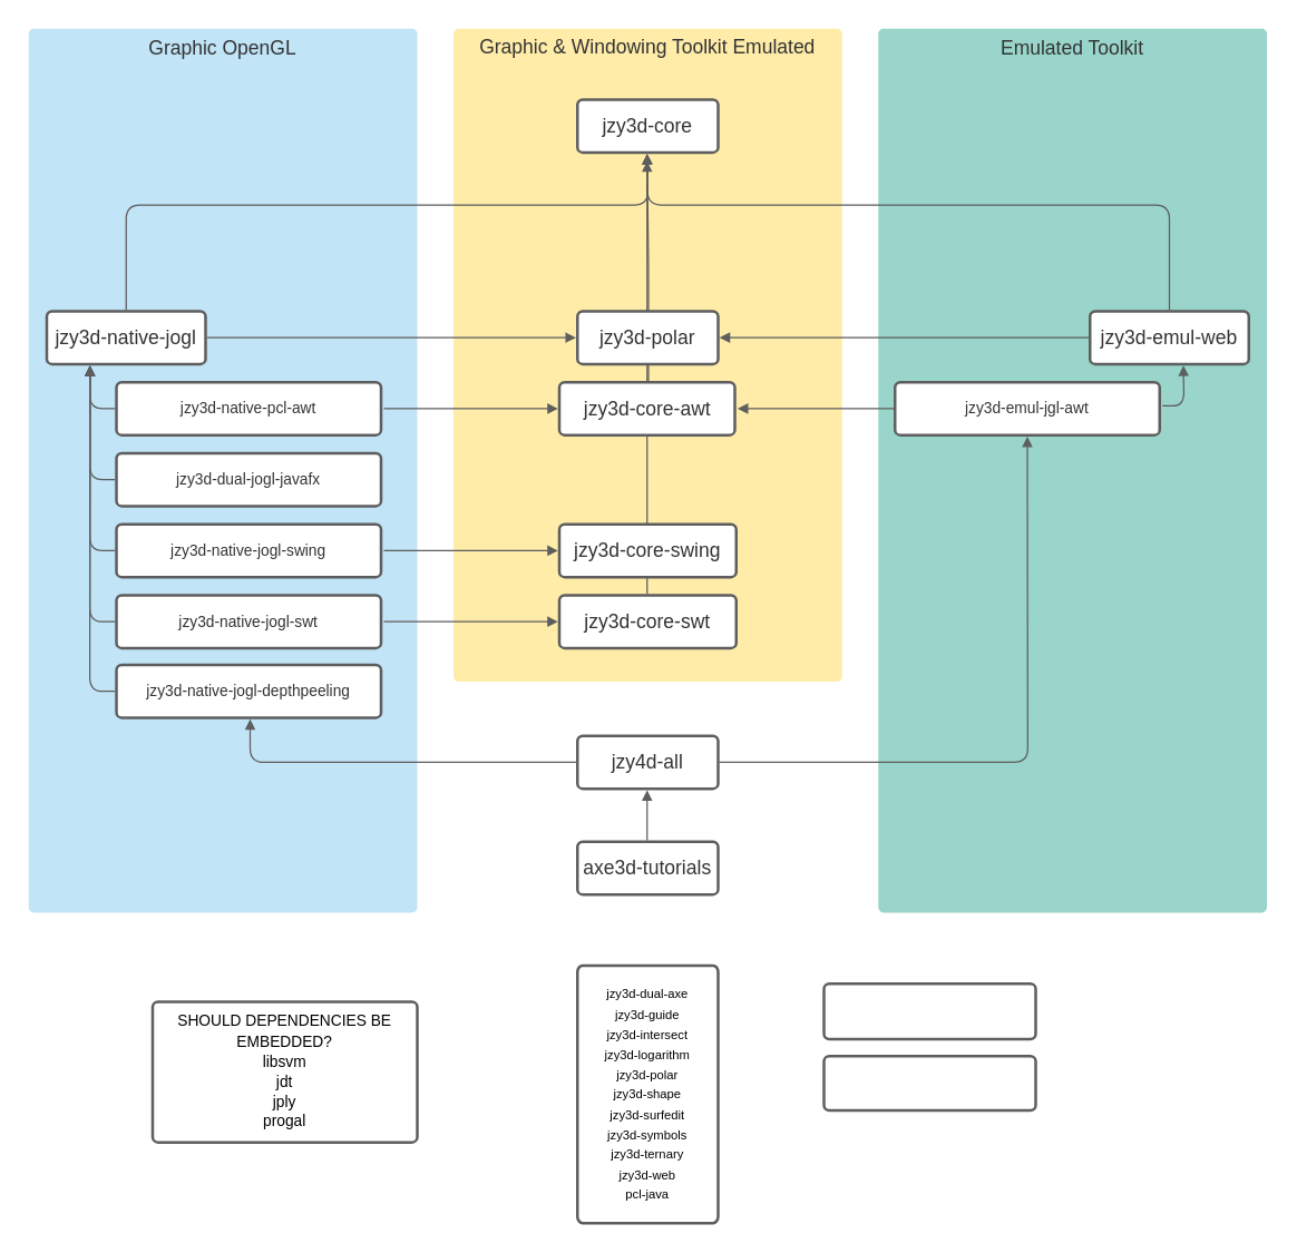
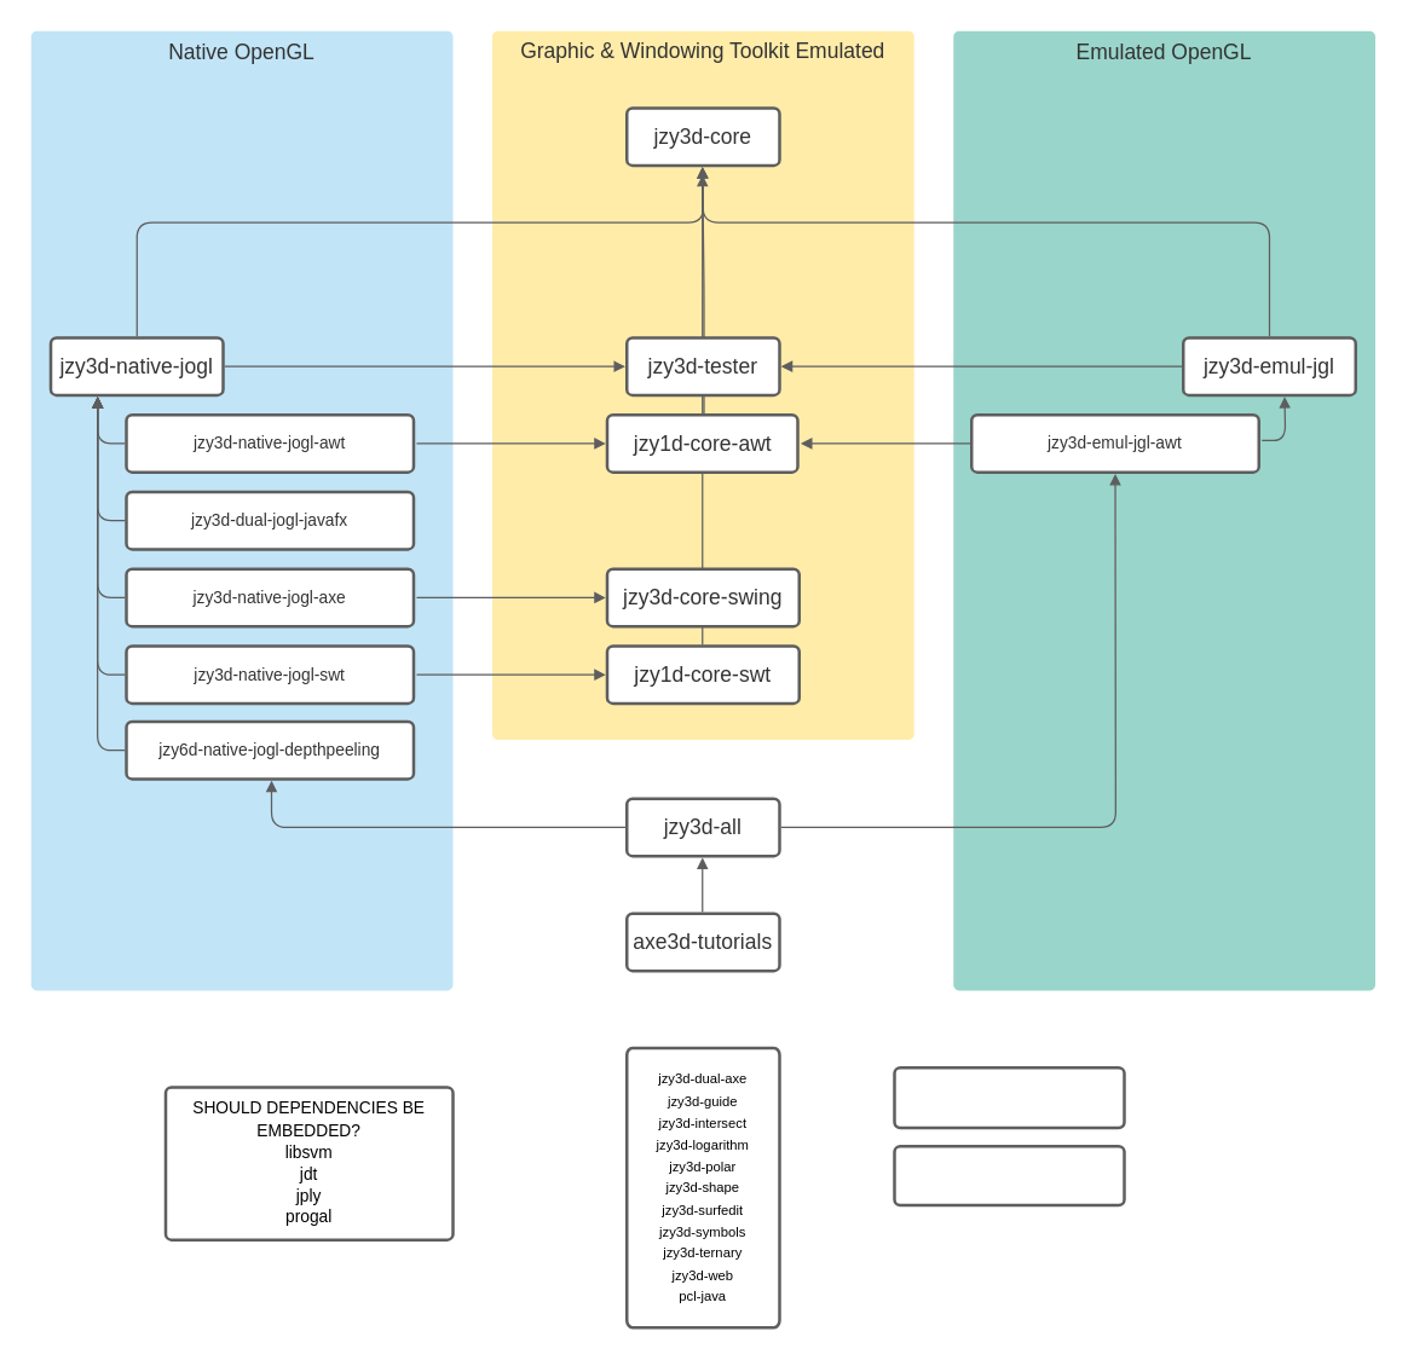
- <mxCell id="10" value="&lt;p style=&quot;align:center;margin-left:0;margin-right:0;margin-top:0px;margin-bottom:0px;text-indent:0;valign:top;direction:ltr;&quot;&gt;&lt;font style=&quot;font-size:14px;font-family:Arial;color:#333333;direction:ltr;letter-spacing:0px;line-height:100%;opacity:1&quot;&gt;Graphic OpenGL&lt;/font&gt;&lt;/p&gt;" style="text;vsdxID=5;fillColor=none;gradientColor=none;strokeOpacity=0;strokeWidth=2;spacingTop=-3;spacingBottom=-3;spacingLeft=-3;spacingRight=-3;labelBackgroundColor=none;rounded=1;strokeColor=none;html=1;whiteSpace=wrap;verticalAlign=top;align=center;;html=1;" parent="8" vertex="1"><mxGeometry x="3.17" y="3.18" width="273.05" height="628.65" as="geometry" /></mxCell>
+ <mxCell id="10" value="&lt;p style=&quot;align:center;margin-left:0;margin-right:0;margin-top:0px;margin-bottom:0px;text-indent:0;valign:top;direction:ltr;&quot;&gt;&lt;font style=&quot;font-size:14px;font-family:Arial;color:#333333;direction:ltr;letter-spacing:0px;line-height:100%;opacity:1&quot;&gt;Native OpenGL&lt;/font&gt;&lt;/p&gt;" style="text;vsdxID=5;fillColor=none;gradientColor=none;strokeOpacity=0;strokeWidth=2;spacingTop=-3;spacingBottom=-3;spacingLeft=-3;spacingRight=-3;labelBackgroundColor=none;rounded=1;strokeColor=none;html=1;whiteSpace=wrap;verticalAlign=top;align=center;;html=1;" parent="8" vertex="1"><mxGeometry x="3.17" y="3.18" width="273.05" height="628.65" as="geometry" /></mxCell>
- <mxCell id="7" value="&lt;p style=&quot;align:center;margin-left:0;margin-right:0;margin-top:0px;margin-bottom:0px;text-indent:0;valign:top;direction:ltr;&quot;&gt;&lt;font style=&quot;font-size:14px;font-family:Arial;color:#333333;direction:ltr;letter-spacing:0px;line-height:100%;opacity:1&quot;&gt;Emulated Toolkit&lt;/font&gt;&lt;/p&gt;" style="text;vsdxID=3;fillColor=none;gradientColor=none;strokeOpacity=0;strokeWidth=2;spacingTop=-3;spacingBottom=-3;spacingLeft=-3;spacingRight=-3;labelBackgroundColor=none;rounded=1;strokeColor=none;html=1;whiteSpace=wrap;verticalAlign=top;align=center;;html=1;" parent="5" vertex="1"><mxGeometry x="3.17" y="3.18" width="273.05" height="628.65" as="geometry" /></mxCell>
+ <mxCell id="7" value="&lt;p style=&quot;align:center;margin-left:0;margin-right:0;margin-top:0px;margin-bottom:0px;text-indent:0;valign:top;direction:ltr;&quot;&gt;&lt;font style=&quot;font-size:14px;font-family:Arial;color:#333333;direction:ltr;letter-spacing:0px;line-height:100%;opacity:1&quot;&gt;Emulated OpenGL&lt;/font&gt;&lt;/p&gt;" style="text;vsdxID=3;fillColor=none;gradientColor=none;strokeOpacity=0;strokeWidth=2;spacingTop=-3;spacingBottom=-3;spacingLeft=-3;spacingRight=-3;labelBackgroundColor=none;rounded=1;strokeColor=none;html=1;whiteSpace=wrap;verticalAlign=top;align=center;;html=1;" parent="5" vertex="1"><mxGeometry x="3.17" y="3.18" width="273.05" height="628.65" as="geometry" /></mxCell>
- <mxCell id="72" value="&lt;p style=&quot;align:center;margin-left:0;margin-right:0;margin-top:0px;margin-bottom:0px;text-indent:0;valign:middle;direction:ltr;&quot;&gt;&lt;font style=&quot;font-size:14px;font-family:Arial;color:#333333;direction:ltr;letter-spacing:0px;line-height:100%;opacity:1&quot;&gt;jzy3d-polar&lt;/font&gt;&lt;/p&gt;" style="text;vsdxID=49;fillColor=none;gradientColor=none;strokeColor=none;strokeWidth=2;spacingTop=-3;spacingBottom=-3;spacingLeft=-3;spacingRight=-3;labelBackgroundColor=none;rounded=1;html=1;whiteSpace=wrap;verticalAlign=middle;align=center;;html=1;" parent="70" vertex="1"><mxGeometry x="3.17" y="3.08" width="95.25" height="31.75" as="geometry" /></mxCell>
+ <mxCell id="72" value="&lt;p style=&quot;align:center;margin-left:0;margin-right:0;margin-top:0px;margin-bottom:0px;text-indent:0;valign:middle;direction:ltr;&quot;&gt;&lt;font style=&quot;font-size:14px;font-family:Arial;color:#333333;direction:ltr;letter-spacing:0px;line-height:100%;opacity:1&quot;&gt;jzy3d-tester&lt;/font&gt;&lt;/p&gt;" style="text;vsdxID=49;fillColor=none;gradientColor=none;strokeColor=none;strokeWidth=2;spacingTop=-3;spacingBottom=-3;spacingLeft=-3;spacingRight=-3;labelBackgroundColor=none;rounded=1;html=1;whiteSpace=wrap;verticalAlign=middle;align=center;;html=1;" parent="70" vertex="1"><mxGeometry x="3.17" y="3.08" width="95.25" height="31.75" as="geometry" /></mxCell>
- <mxCell id="27" value="&lt;p style=&quot;align:center;margin-left:0;margin-right:0;margin-top:0px;margin-bottom:0px;text-indent:0;valign:middle;direction:ltr;&quot;&gt;&lt;font style=&quot;font-size:14px;font-family:Arial;color:#333333;direction:ltr;letter-spacing:0px;line-height:100%;opacity:1&quot;&gt;jzy3d-emul-web&lt;/font&gt;&lt;/p&gt;" style="text;vsdxID=18;fillColor=none;gradientColor=none;strokeColor=none;strokeWidth=2;spacingTop=-3;spacingBottom=-3;spacingLeft=-3;spacingRight=-3;labelBackgroundColor=none;rounded=1;html=1;whiteSpace=wrap;verticalAlign=middle;align=center;;html=1;" parent="25" vertex="1"><mxGeometry x="3.17" y="3.08" width="107.95" height="31.75" as="geometry" /></mxCell>
+ <mxCell id="27" value="&lt;p style=&quot;align:center;margin-left:0;margin-right:0;margin-top:0px;margin-bottom:0px;text-indent:0;valign:middle;direction:ltr;&quot;&gt;&lt;font style=&quot;font-size:14px;font-family:Arial;color:#333333;direction:ltr;letter-spacing:0px;line-height:100%;opacity:1&quot;&gt;jzy3d-emul-jgl&lt;/font&gt;&lt;/p&gt;" style="text;vsdxID=18;fillColor=none;gradientColor=none;strokeColor=none;strokeWidth=2;spacingTop=-3;spacingBottom=-3;spacingLeft=-3;spacingRight=-3;labelBackgroundColor=none;rounded=1;html=1;whiteSpace=wrap;verticalAlign=middle;align=center;;html=1;" parent="25" vertex="1"><mxGeometry x="3.17" y="3.08" width="107.95" height="31.75" as="geometry" /></mxCell>
- <mxCell id="30" value="&lt;p style=&quot;align:center;margin-left:0;margin-right:0;margin-top:0px;margin-bottom:0px;text-indent:0;valign:middle;direction:ltr;&quot;&gt;&lt;font style=&quot;font-size:11px;font-family:Arial;color:#333333;direction:ltr;letter-spacing:0px;line-height:100%;opacity:1&quot;&gt;jzy3d-native-pcl-awt&lt;/font&gt;&lt;/p&gt;" style="text;vsdxID=20;fillColor=none;gradientColor=none;strokeColor=none;strokeWidth=2;spacingTop=-3;spacingBottom=-3;spacingLeft=-3;spacingRight=-3;labelBackgroundColor=none;rounded=1;html=1;whiteSpace=wrap;verticalAlign=middle;align=center;;html=1;" parent="28" vertex="1"><mxGeometry x="3.17" y="3.08" width="184.15" height="31.75" as="geometry" /></mxCell>
+ <mxCell id="30" value="&lt;p style=&quot;align:center;margin-left:0;margin-right:0;margin-top:0px;margin-bottom:0px;text-indent:0;valign:middle;direction:ltr;&quot;&gt;&lt;font style=&quot;font-size:11px;font-family:Arial;color:#333333;direction:ltr;letter-spacing:0px;line-height:100%;opacity:1&quot;&gt;jzy3d-native-jogl-awt&lt;/font&gt;&lt;/p&gt;" style="text;vsdxID=20;fillColor=none;gradientColor=none;strokeColor=none;strokeWidth=2;spacingTop=-3;spacingBottom=-3;spacingLeft=-3;spacingRight=-3;labelBackgroundColor=none;rounded=1;html=1;whiteSpace=wrap;verticalAlign=middle;align=center;;html=1;" parent="28" vertex="1"><mxGeometry x="3.17" y="3.08" width="184.15" height="31.75" as="geometry" /></mxCell>
- <mxCell id="21" value="&lt;p style=&quot;align:center;margin-left:0;margin-right:0;margin-top:0px;margin-bottom:0px;text-indent:0;valign:middle;direction:ltr;&quot;&gt;&lt;font style=&quot;font-size:14px;font-family:Arial;color:#333333;direction:ltr;letter-spacing:0px;line-height:100%;opacity:1&quot;&gt;jzy3d-core-awt&lt;/font&gt;&lt;/p&gt;" style="text;vsdxID=14;fillColor=none;gradientColor=none;strokeColor=none;strokeWidth=2;spacingTop=-3;spacingBottom=-3;spacingLeft=-3;spacingRight=-3;labelBackgroundColor=none;rounded=1;html=1;whiteSpace=wrap;verticalAlign=middle;align=center;;html=1;" parent="19" vertex="1"><mxGeometry x="3.17" y="3.08" width="120.65" height="31.75" as="geometry" /></mxCell>
+ <mxCell id="21" value="&lt;p style=&quot;align:center;margin-left:0;margin-right:0;margin-top:0px;margin-bottom:0px;text-indent:0;valign:middle;direction:ltr;&quot;&gt;&lt;font style=&quot;font-size:14px;font-family:Arial;color:#333333;direction:ltr;letter-spacing:0px;line-height:100%;opacity:1&quot;&gt;jzy1d-core-awt&lt;/font&gt;&lt;/p&gt;" style="text;vsdxID=14;fillColor=none;gradientColor=none;strokeColor=none;strokeWidth=2;spacingTop=-3;spacingBottom=-3;spacingLeft=-3;spacingRight=-3;labelBackgroundColor=none;rounded=1;html=1;whiteSpace=wrap;verticalAlign=middle;align=center;;html=1;" parent="19" vertex="1"><mxGeometry x="3.17" y="3.08" width="120.65" height="31.75" as="geometry" /></mxCell>
- <mxCell id="39" value="&lt;p style=&quot;align:center;margin-left:0;margin-right:0;margin-top:0px;margin-bottom:0px;text-indent:0;valign:middle;direction:ltr;&quot;&gt;&lt;font style=&quot;font-size:11px;font-family:Arial;color:#333333;direction:ltr;letter-spacing:0px;line-height:100%;opacity:1&quot;&gt;jzy3d-native-jogl-swing&lt;/font&gt;&lt;/p&gt;" style="text;vsdxID=26;fillColor=none;gradientColor=none;strokeColor=none;strokeWidth=2;spacingTop=-3;spacingBottom=-3;spacingLeft=-3;spacingRight=-3;labelBackgroundColor=none;rounded=1;html=1;whiteSpace=wrap;verticalAlign=middle;align=center;;html=1;" parent="37" vertex="1"><mxGeometry x="3.17" y="3.08" width="184.15" height="31.75" as="geometry" /></mxCell>
+ <mxCell id="39" value="&lt;p style=&quot;align:center;margin-left:0;margin-right:0;margin-top:0px;margin-bottom:0px;text-indent:0;valign:middle;direction:ltr;&quot;&gt;&lt;font style=&quot;font-size:11px;font-family:Arial;color:#333333;direction:ltr;letter-spacing:0px;line-height:100%;opacity:1&quot;&gt;jzy3d-native-jogl-axe&lt;/font&gt;&lt;/p&gt;" style="text;vsdxID=26;fillColor=none;gradientColor=none;strokeColor=none;strokeWidth=2;spacingTop=-3;spacingBottom=-3;spacingLeft=-3;spacingRight=-3;labelBackgroundColor=none;rounded=1;html=1;whiteSpace=wrap;verticalAlign=middle;align=center;;html=1;" parent="37" vertex="1"><mxGeometry x="3.17" y="3.08" width="184.15" height="31.75" as="geometry" /></mxCell>
- <mxCell id="84" value="&lt;p style=&quot;align:center;margin-left:0;margin-right:0;margin-top:0px;margin-bottom:0px;text-indent:0;valign:middle;direction:ltr;&quot;&gt;&lt;font style=&quot;font-size:14px;font-family:Arial;color:#333333;direction:ltr;letter-spacing:0px;line-height:100%;opacity:1&quot;&gt;jzy3d-core-swt&lt;/font&gt;&lt;/p&gt;" style="text;vsdxID=61;fillColor=none;gradientColor=none;strokeColor=none;strokeWidth=2;spacingTop=-3;spacingBottom=-3;spacingLeft=-3;spacingRight=-3;labelBackgroundColor=none;rounded=1;html=1;whiteSpace=wrap;verticalAlign=middle;align=center;;html=1;" parent="82" vertex="1"><mxGeometry x="3.17" y="3.08" width="121.29" height="31.75" as="geometry" /></mxCell>
+ <mxCell id="84" value="&lt;p style=&quot;align:center;margin-left:0;margin-right:0;margin-top:0px;margin-bottom:0px;text-indent:0;valign:middle;direction:ltr;&quot;&gt;&lt;font style=&quot;font-size:14px;font-family:Arial;color:#333333;direction:ltr;letter-spacing:0px;line-height:100%;opacity:1&quot;&gt;jzy1d-core-swt&lt;/font&gt;&lt;/p&gt;" style="text;vsdxID=61;fillColor=none;gradientColor=none;strokeColor=none;strokeWidth=2;spacingTop=-3;spacingBottom=-3;spacingLeft=-3;spacingRight=-3;labelBackgroundColor=none;rounded=1;html=1;whiteSpace=wrap;verticalAlign=middle;align=center;;html=1;" parent="82" vertex="1"><mxGeometry x="3.17" y="3.08" width="121.29" height="31.75" as="geometry" /></mxCell>
- <mxCell id="63" value="&lt;p style=&quot;align:center;margin-left:0;margin-right:0;margin-top:0px;margin-bottom:0px;text-indent:0;valign:middle;direction:ltr;&quot;&gt;&lt;font style=&quot;font-size:11px;font-family:Arial;color:#333333;direction:ltr;letter-spacing:0px;line-height:100%;opacity:1&quot;&gt;jzy3d-native-jogl-depthpeeling&lt;/font&gt;&lt;/p&gt;" style="text;vsdxID=40;fillColor=none;gradientColor=none;strokeColor=none;strokeWidth=2;spacingTop=-3;spacingBottom=-3;spacingLeft=-3;spacingRight=-3;labelBackgroundColor=none;rounded=1;html=1;whiteSpace=wrap;verticalAlign=middle;align=center;;html=1;" parent="61" vertex="1"><mxGeometry x="3.17" y="3.08" width="184.15" height="31.75" as="geometry" /></mxCell>
+ <mxCell id="63" value="&lt;p style=&quot;align:center;margin-left:0;margin-right:0;margin-top:0px;margin-bottom:0px;text-indent:0;valign:middle;direction:ltr;&quot;&gt;&lt;font style=&quot;font-size:11px;font-family:Arial;color:#333333;direction:ltr;letter-spacing:0px;line-height:100%;opacity:1&quot;&gt;jzy6d-native-jogl-depthpeeling&lt;/font&gt;&lt;/p&gt;" style="text;vsdxID=40;fillColor=none;gradientColor=none;strokeColor=none;strokeWidth=2;spacingTop=-3;spacingBottom=-3;spacingLeft=-3;spacingRight=-3;labelBackgroundColor=none;rounded=1;html=1;whiteSpace=wrap;verticalAlign=middle;align=center;;html=1;" parent="61" vertex="1"><mxGeometry x="3.17" y="3.08" width="184.15" height="31.75" as="geometry" /></mxCell>
- <mxCell id="66" value="&lt;p style=&quot;align:center;margin-left:0;margin-right:0;margin-top:0px;margin-bottom:0px;text-indent:0;valign:middle;direction:ltr;&quot;&gt;&lt;font style=&quot;font-size:14px;font-family:Arial;color:#333333;direction:ltr;letter-spacing:0px;line-height:100%;opacity:1&quot;&gt;jzy4d-all&lt;/font&gt;&lt;/p&gt;" style="text;vsdxID=43;fillColor=none;gradientColor=none;strokeColor=none;strokeWidth=2;spacingTop=-3;spacingBottom=-3;spacingLeft=-3;spacingRight=-3;labelBackgroundColor=none;rounded=1;html=1;whiteSpace=wrap;verticalAlign=middle;align=center;;html=1;" parent="64" vertex="1"><mxGeometry x="3.17" y="3.08" width="95.25" height="31.75" as="geometry" /></mxCell>
+ <mxCell id="66" value="&lt;p style=&quot;align:center;margin-left:0;margin-right:0;margin-top:0px;margin-bottom:0px;text-indent:0;valign:middle;direction:ltr;&quot;&gt;&lt;font style=&quot;font-size:14px;font-family:Arial;color:#333333;direction:ltr;letter-spacing:0px;line-height:100%;opacity:1&quot;&gt;jzy3d-all&lt;/font&gt;&lt;/p&gt;" style="text;vsdxID=43;fillColor=none;gradientColor=none;strokeColor=none;strokeWidth=2;spacingTop=-3;spacingBottom=-3;spacingLeft=-3;spacingRight=-3;labelBackgroundColor=none;rounded=1;html=1;whiteSpace=wrap;verticalAlign=middle;align=center;;html=1;" parent="64" vertex="1"><mxGeometry x="3.17" y="3.08" width="95.25" height="31.75" as="geometry" /></mxCell>
